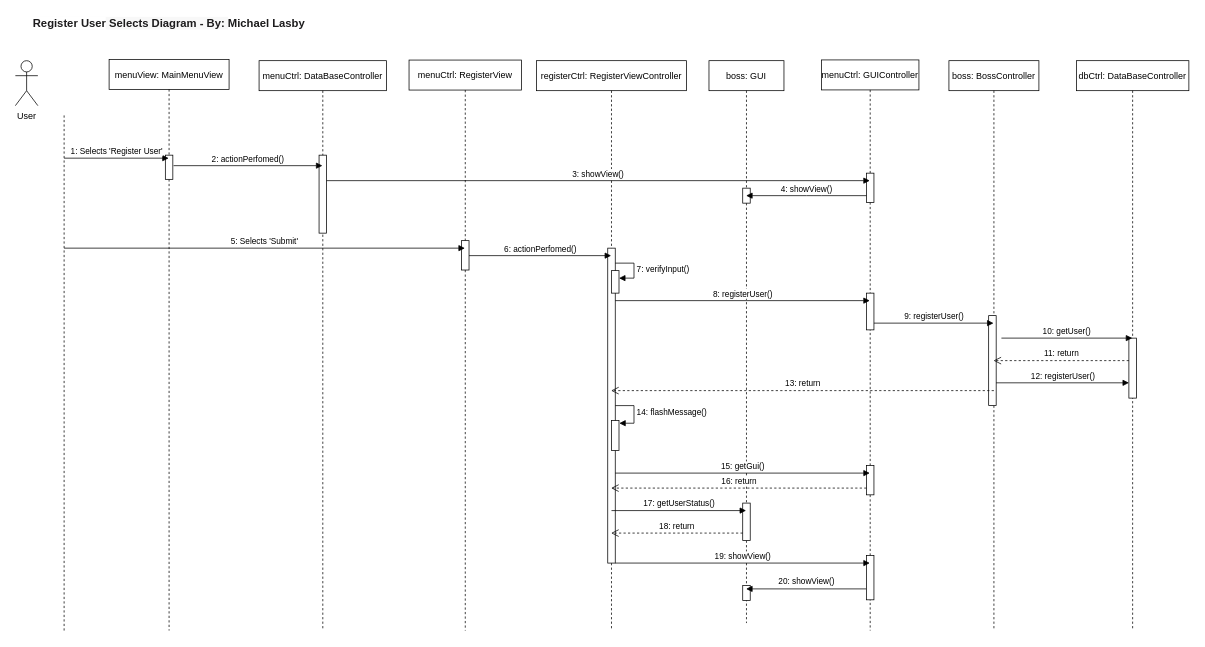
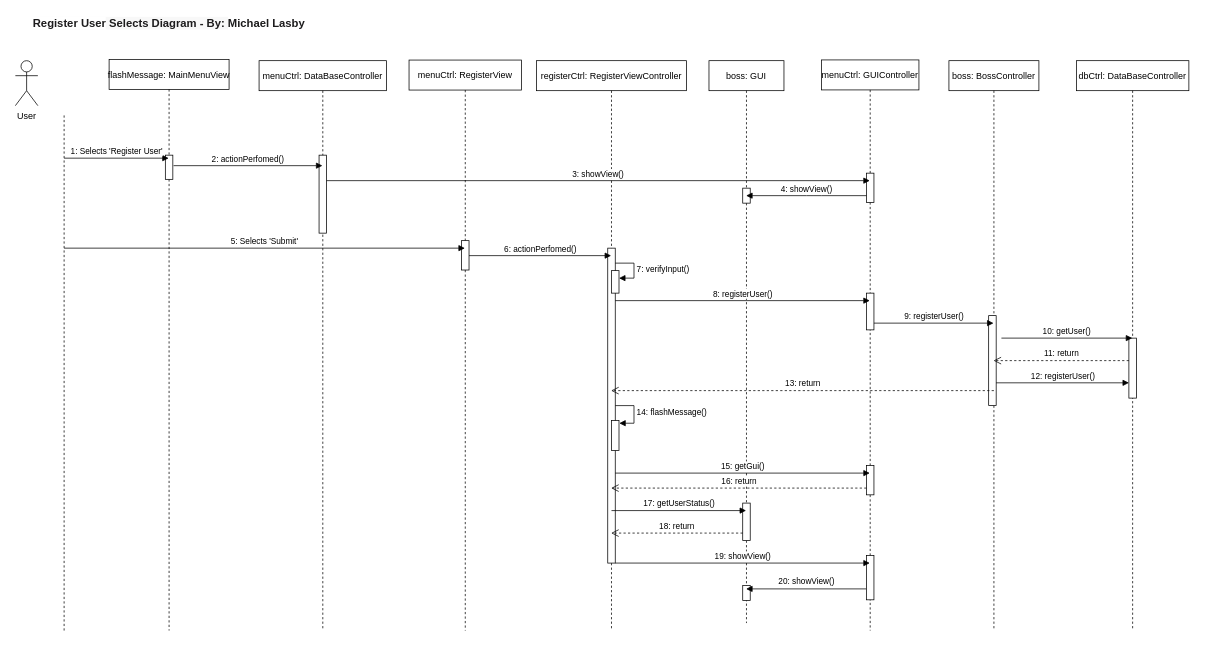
- <mxCell id="10" value="menuView: MainMenuView" style="shape=umlLifeline;perimeter=lifelinePerimeter;container=1;collapsible=0;recursiveResize=0;rounded=0;shadow=0;strokeWidth=1;" parent="1" vertex="1"><mxGeometry x="145" y="78.26" width="160" height="761.74" as="geometry" /></mxCell>
+ <mxCell id="10" value="flashMessage: MainMenuView" style="shape=umlLifeline;perimeter=lifelinePerimeter;container=1;collapsible=0;recursiveResize=0;rounded=0;shadow=0;strokeWidth=1;" parent="1" vertex="1"><mxGeometry x="145" y="78.26" width="160" height="761.74" as="geometry" /></mxCell>
